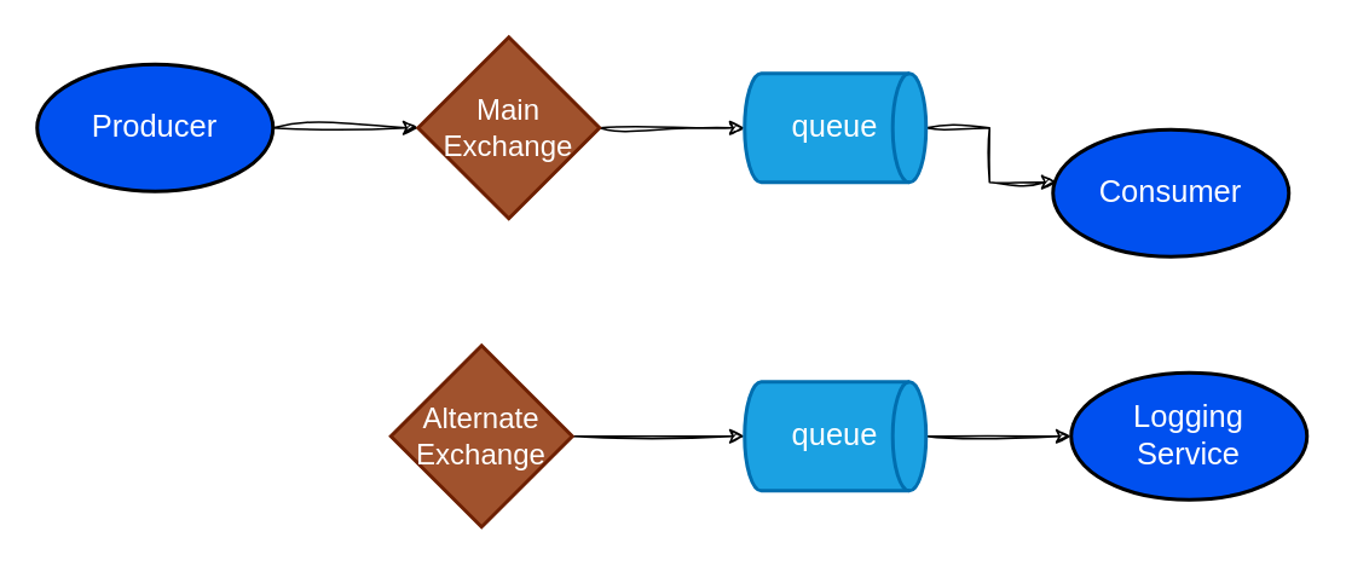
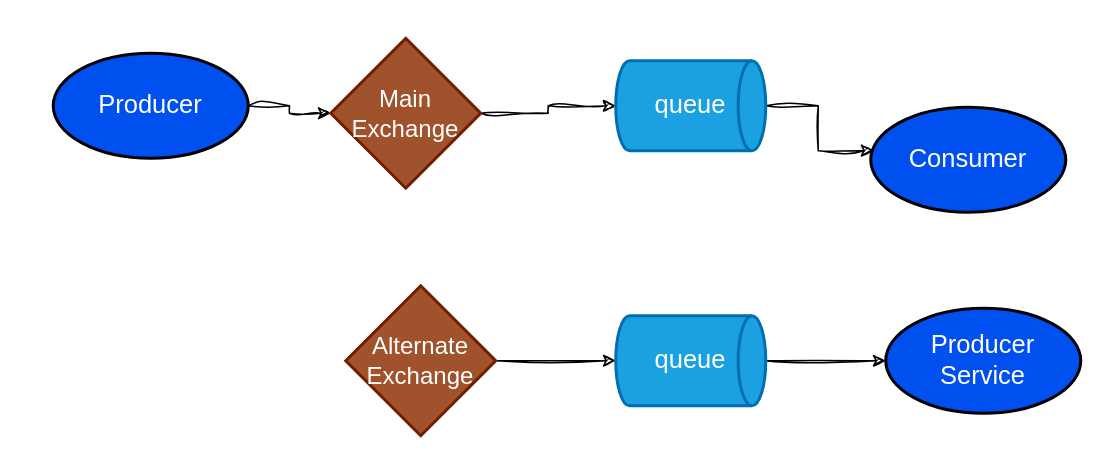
- <mxCell id="3" value="Producer" style="strokeWidth=2;html=1;shape=mxgraph.flowchart.start_1;whiteSpace=wrap;fillColor=#0050ef;strokeColor=default;fontColor=#ffffff;fontSize=17;rounded=0;" vertex="1" parent="1"><mxGeometry x="20" y="35" width="130" height="70" as="geometry" /></mxCell>
+ <mxCell id="3" value="Producer" style="strokeWidth=2;html=1;shape=mxgraph.flowchart.start_1;whiteSpace=wrap;fillColor=#0050ef;strokeColor=default;fontColor=#ffffff;fontSize=17;rounded=0;" vertex="1" parent="1"><mxGeometry x="35" y="35" width="130" height="70" as="geometry" /></mxCell>
- <mxCell id="7" value="Main&lt;br&gt;Exchange" style="strokeWidth=2;html=1;shape=mxgraph.flowchart.decision;whiteSpace=wrap;fillColor=#a0522d;strokeColor=#6D1F00;fontColor=#ffffff;fontSize=16;rounded=0;" vertex="1" parent="1"><mxGeometry x="230" y="20" width="100" height="100" as="geometry" /></mxCell>
+ <mxCell id="7" value="Main&lt;br&gt;Exchange" style="strokeWidth=2;html=1;shape=mxgraph.flowchart.decision;whiteSpace=wrap;fillColor=#a0522d;strokeColor=#6D1F00;fontColor=#ffffff;fontSize=16;rounded=0;" vertex="1" parent="1"><mxGeometry x="220" y="25" width="100" height="100" as="geometry" /></mxCell>
- <mxCell id="9" value="Alternate&lt;br&gt;Exchange" style="strokeWidth=2;html=1;shape=mxgraph.flowchart.decision;whiteSpace=wrap;fillColor=#a0522d;strokeColor=#6D1F00;fontColor=#ffffff;fontSize=16;rounded=0;" vertex="1" parent="1"><mxGeometry x="215" y="190" width="100" height="100" as="geometry" /></mxCell>
+ <mxCell id="9" value="Alternate&lt;br&gt;Exchange" style="strokeWidth=2;html=1;shape=mxgraph.flowchart.decision;whiteSpace=wrap;fillColor=#a0522d;strokeColor=#6D1F00;fontColor=#ffffff;fontSize=16;rounded=0;" vertex="1" parent="1"><mxGeometry x="230" y="190" width="100" height="100" as="geometry" /></mxCell>
- <mxCell id="5" value="Logging&lt;br&gt;Service" style="strokeWidth=2;html=1;shape=mxgraph.flowchart.start_1;whiteSpace=wrap;fillColor=#0050ef;strokeColor=default;fontColor=#ffffff;fontSize=17;rounded=0;" vertex="1" parent="1"><mxGeometry x="590" y="205" width="130" height="70" as="geometry" /></mxCell>
+ <mxCell id="5" value="Producer&lt;br&gt;Service" style="strokeWidth=2;html=1;shape=mxgraph.flowchart.start_1;whiteSpace=wrap;fillColor=#0050ef;strokeColor=default;fontColor=#ffffff;fontSize=17;rounded=0;" vertex="1" parent="1"><mxGeometry x="590" y="205" width="130" height="70" as="geometry" /></mxCell>
